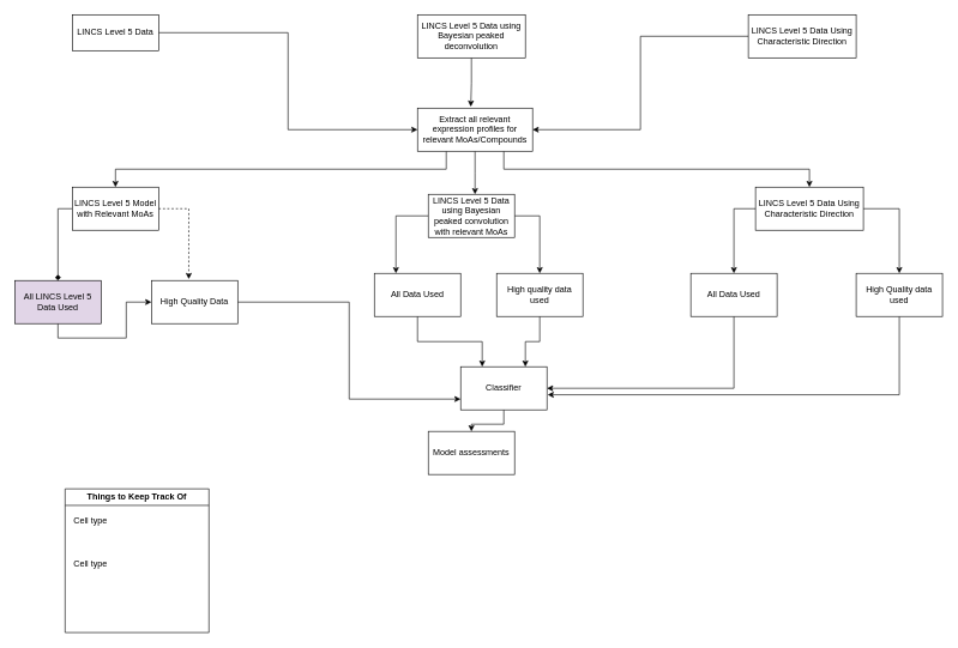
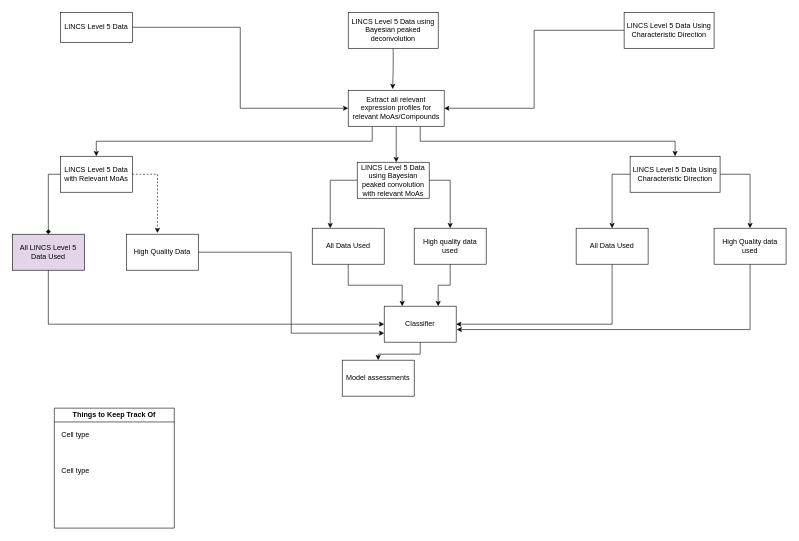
- <mxCell id="10" value="LINCS Level 5 Model with Relevant MoAs" style="rounded=0;whiteSpace=wrap;html=1;" vertex="1" parent="1"><mxGeometry x="100" y="260" width="120" height="60" as="geometry" /></mxCell>
+ <mxCell id="10" value="LINCS Level 5 Data with Relevant MoAs" style="rounded=0;whiteSpace=wrap;html=1;" vertex="1" parent="1"><mxGeometry x="100" y="260" width="120" height="60" as="geometry" /></mxCell>
- <mxCell id="6" style="edgeStyle=orthogonalEdgeStyle;rounded=0;orthogonalLoop=1;jettySize=auto;html=1;exitX=0.5;exitY=1;exitDx=0;exitDy=0;" edge="1" parent="1" source="7" target="28"><mxGeometry relative="1" as="geometry" /></mxCell>
+ <mxCell id="6" style="edgeStyle=orthogonalEdgeStyle;rounded=0;orthogonalLoop=1;jettySize=auto;html=1;exitX=0.5;exitY=1;exitDx=0;exitDy=0;entryX=0;entryY=0.5;entryDx=0;entryDy=0;" edge="1" parent="1" source="7" target="37"><mxGeometry relative="1" as="geometry" /></mxCell>
- <mxCell id="38" value="Model assessments" style="rounded=0;whiteSpace=wrap;html=1;" vertex="1" parent="1"><mxGeometry x="595" y="600" width="120" height="60" as="geometry" /></mxCell>
+ <mxCell id="38" value="Model assessments" style="rounded=0;whiteSpace=wrap;html=1;" vertex="1" parent="1"><mxGeometry x="570" y="600" width="120" height="60" as="geometry" /></mxCell>
